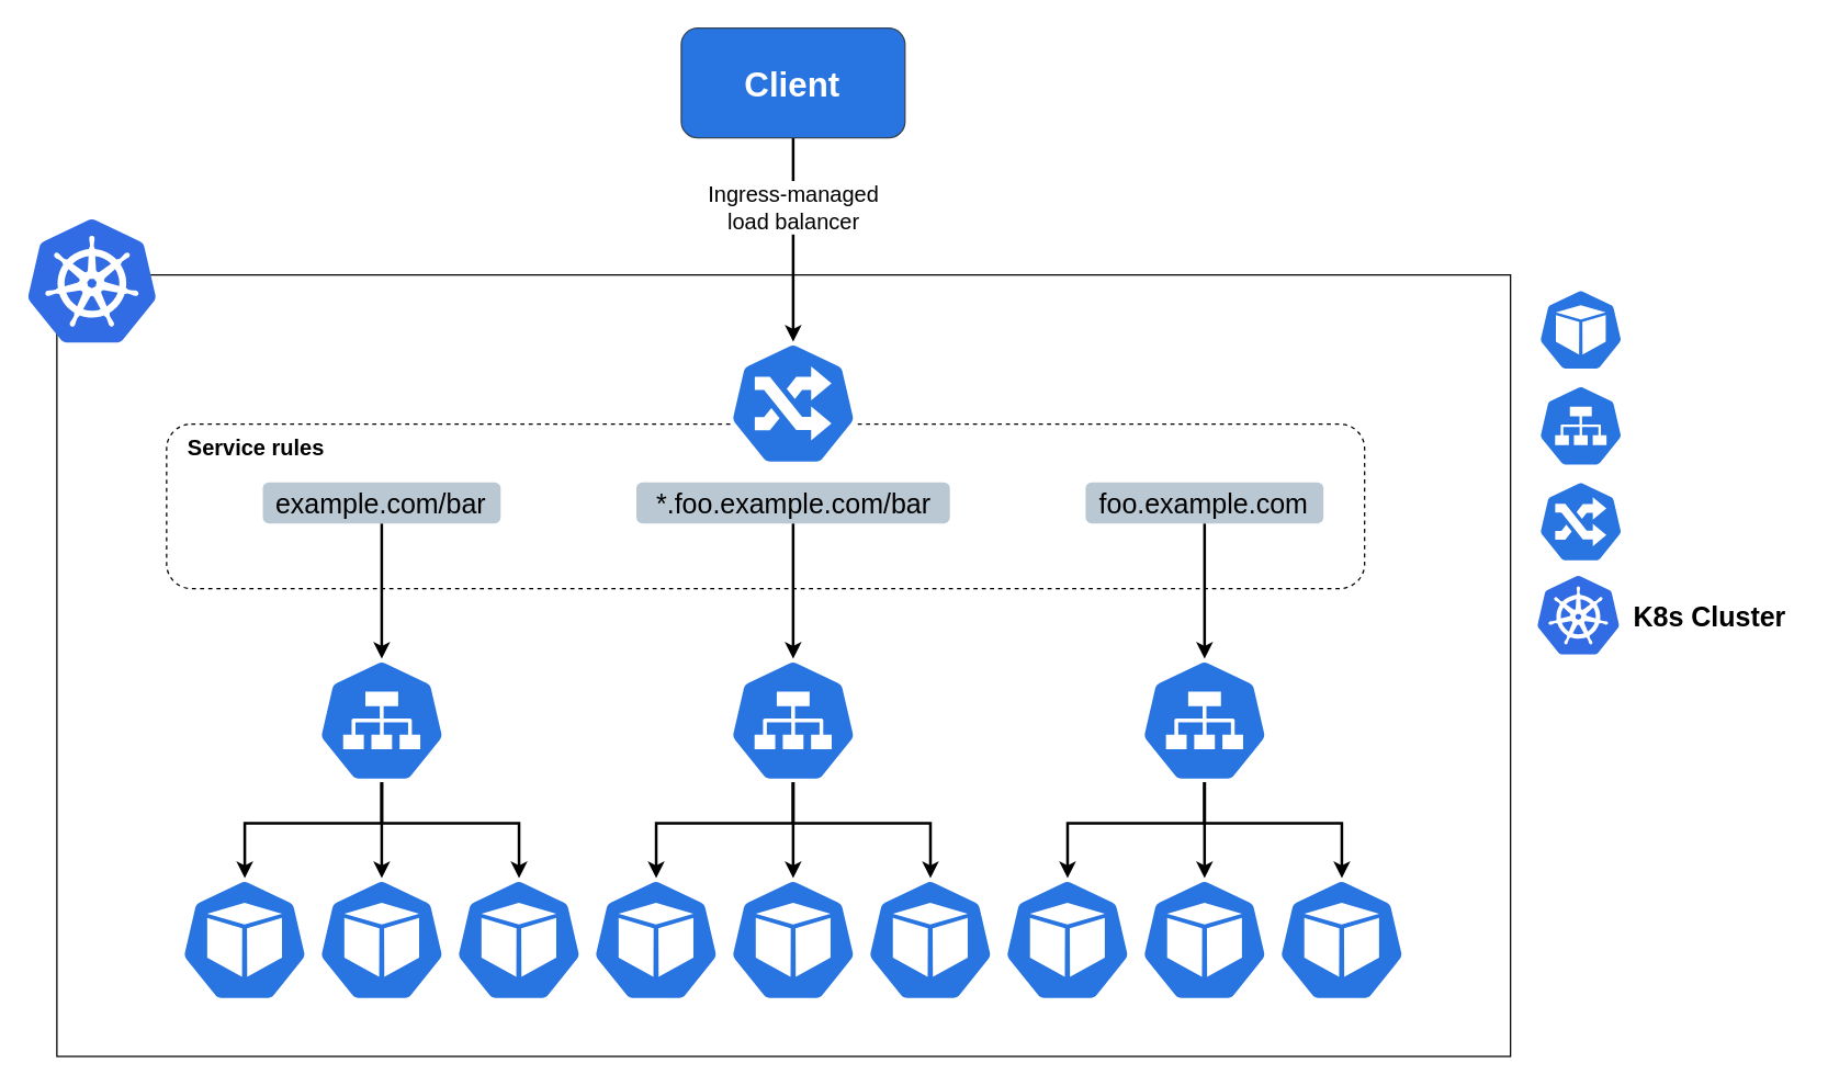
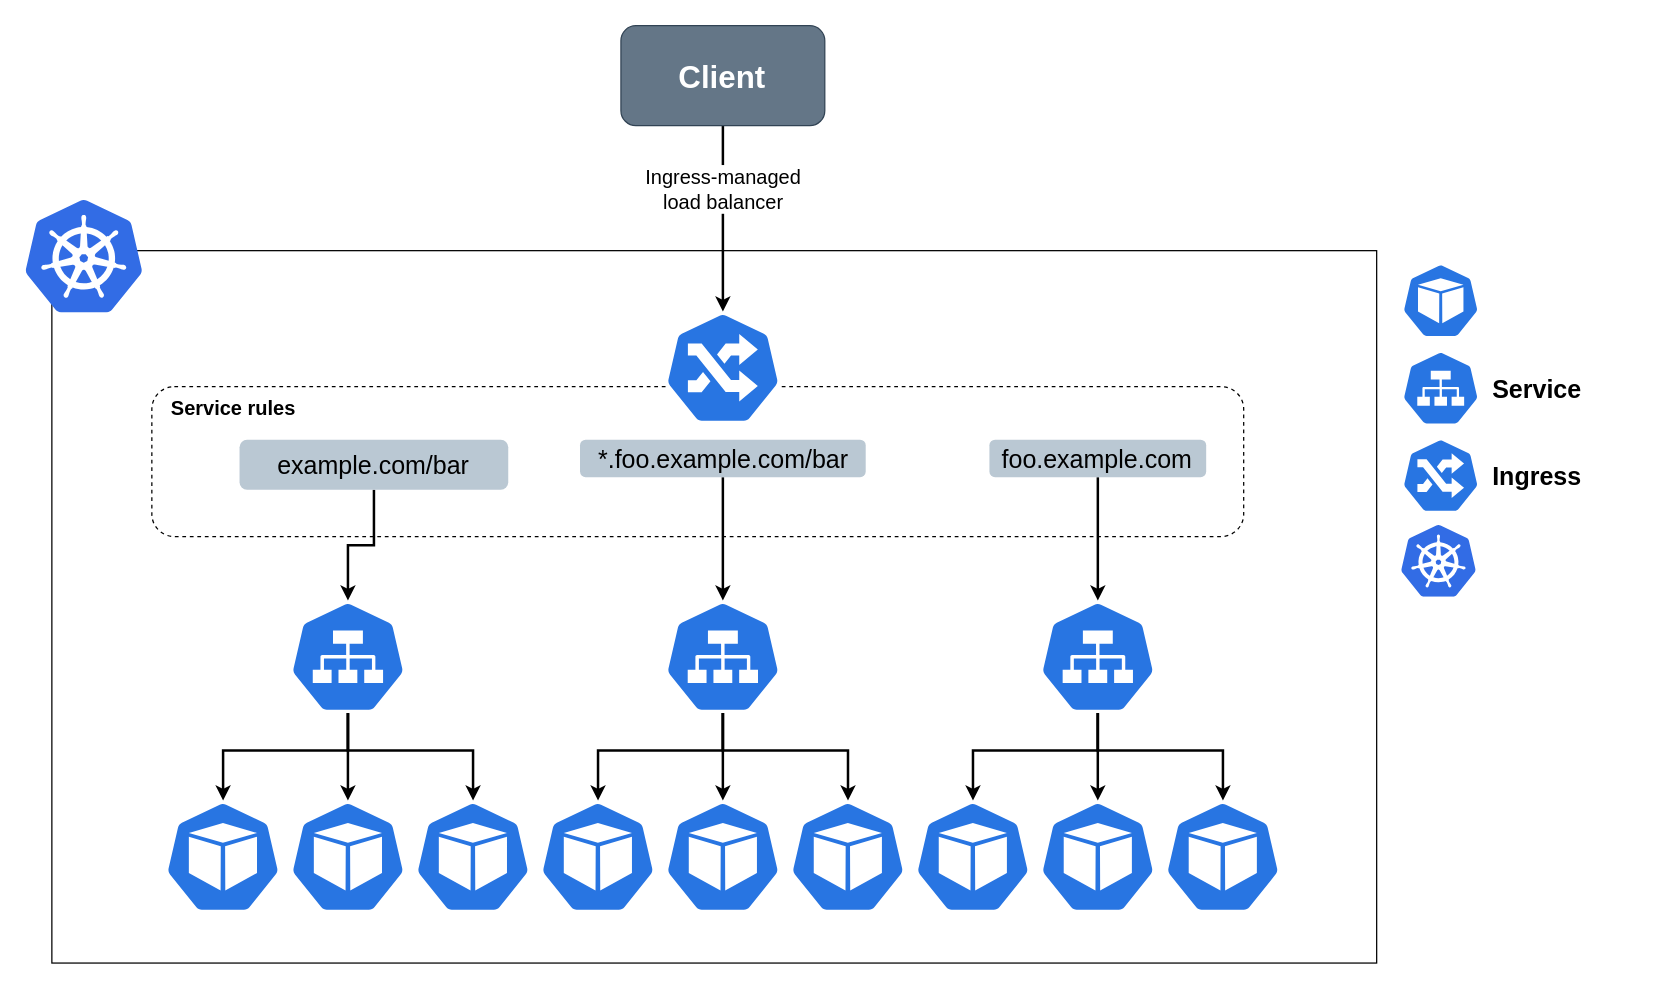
- <mxCell id="43" value="&lt;b&gt;&lt;font style=&quot;font-size: 25px;&quot;&gt;Client&lt;/font&gt;&lt;/b&gt;" style="rounded=1;whiteSpace=wrap;html=1;labelBackgroundColor=none;labelBorderColor=none;fontSize=16;fillColor=#2875e2;strokeColor=#314354;fontColor=#ffffff;" parent="1" vertex="1"><mxGeometry x="496.32" y="20" width="163.12" height="80" as="geometry" /></mxCell>
+ <mxCell id="43" value="&lt;b&gt;&lt;font style=&quot;font-size: 25px;&quot;&gt;Client&lt;/font&gt;&lt;/b&gt;" style="rounded=1;whiteSpace=wrap;html=1;labelBackgroundColor=none;labelBorderColor=none;fontSize=16;fillColor=#647687;strokeColor=#314354;fontColor=#ffffff;" parent="1" vertex="1"><mxGeometry x="496.32" y="20" width="163.12" height="80" as="geometry" /></mxCell>
+ <mxCell id="29" value="Service" style="text;html=1;align=center;verticalAlign=middle;resizable=0;points=[];autosize=1;strokeColor=none;fillColor=none;fontSize=20;fontStyle=1" parent="1" vertex="1"><mxGeometry x="1183.5" y="290" width="90" height="40" as="geometry" /></mxCell>
- <mxCell id="35" value="example.com/bar" style="text;html=1;strokeColor=none;fillColor=#bac8d3;align=center;verticalAlign=middle;whiteSpace=wrap;rounded=1;dashed=1;fontSize=20;" parent="1" vertex="1"><mxGeometry x="191.16" y="351.25" width="173.43" height="30" as="geometry" /></mxCell>
+ <mxCell id="35" value="example.com/bar" style="text;html=1;strokeColor=none;fillColor=#bac8d3;align=center;verticalAlign=middle;whiteSpace=wrap;rounded=1;dashed=1;fontSize=20;" parent="1" vertex="1"><mxGeometry x="191.16" y="351.25" width="215" height="40" as="geometry" /></mxCell>
+ <mxCell id="31" value="Ingress" style="text;html=1;align=center;verticalAlign=middle;resizable=0;points=[];autosize=1;strokeColor=none;fillColor=none;fontSize=20;fontStyle=1" parent="1" vertex="1"><mxGeometry x="1183.5" y="360" width="90" height="40" as="geometry" /></mxCell>
- <mxCell id="33" value="K8s Cluster" style="text;html=1;align=center;verticalAlign=middle;resizable=0;points=[];autosize=1;strokeColor=none;fillColor=none;fontSize=20;fontStyle=1" parent="1" vertex="1"><mxGeometry x="1180.9" y="428.75" width="130" height="40" as="geometry" /></mxCell>
